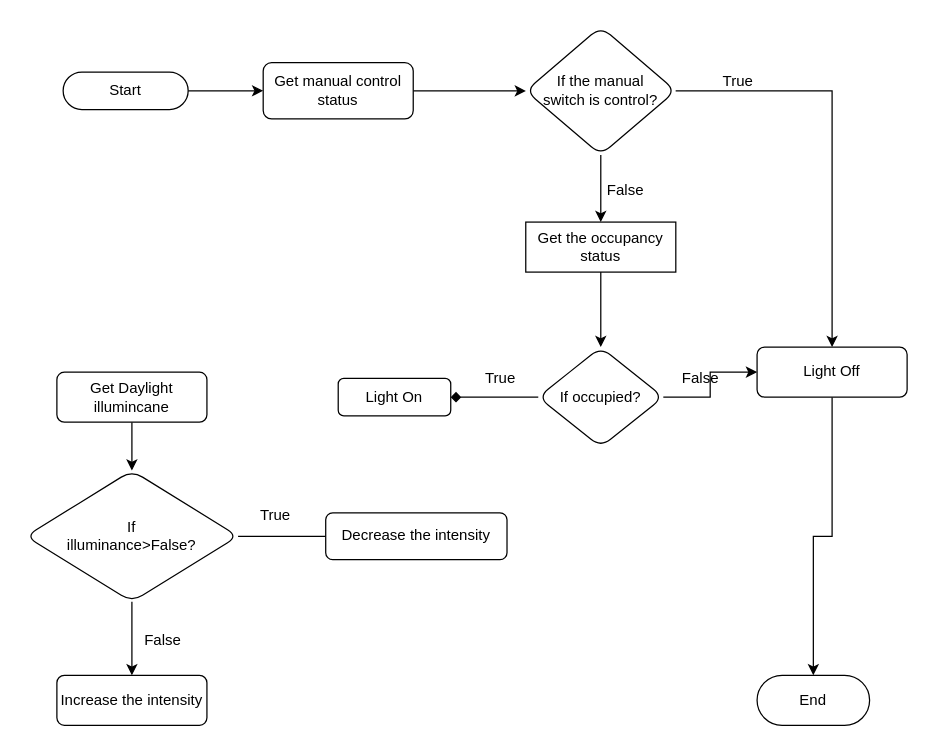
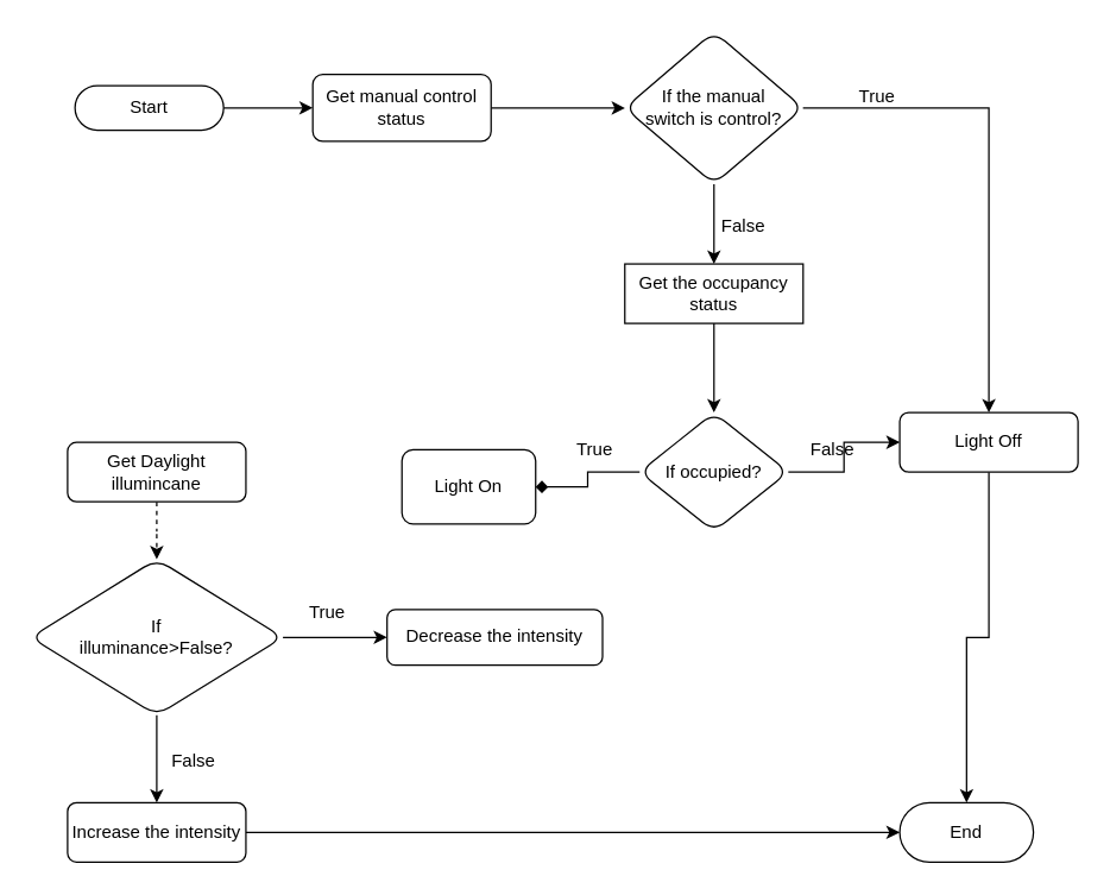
- <mxCell id="27" value="Light On" style="whiteSpace=wrap;html=1;rounded=1;" parent="1" vertex="1"><mxGeometry x="270" y="302" width="90" height="30" as="geometry" /></mxCell>
+ <mxCell id="27" value="Light On" style="whiteSpace=wrap;html=1;rounded=1;" parent="1" vertex="1"><mxGeometry x="270" y="302" width="90" height="50" as="geometry" /></mxCell>
- <mxCell id="19" value="" style="edgeStyle=orthogonalEdgeStyle;rounded=0;orthogonalLoop=1;jettySize=auto;html=1;" parent="1" source="20" target="24" edge="1"><mxGeometry relative="1" as="geometry" /></mxCell>
+ <mxCell id="19" value="" style="edgeStyle=orthogonalEdgeStyle;rounded=0;orthogonalLoop=1;jettySize=auto;html=1;dashed=1;" parent="1" source="20" target="24" edge="1"><mxGeometry relative="1" as="geometry" /></mxCell>
- <mxCell id="23" value="" style="edgeStyle=orthogonalEdgeStyle;rounded=0;orthogonalLoop=1;jettySize=auto;html=1;endArrow=none;" parent="1" source="24" target="28" edge="1"><mxGeometry relative="1" as="geometry" /></mxCell>
+ <mxCell id="23" value="" style="edgeStyle=orthogonalEdgeStyle;rounded=0;orthogonalLoop=1;jettySize=auto;html=1;" parent="1" source="24" target="28" edge="1"><mxGeometry relative="1" as="geometry" /></mxCell>
+ <mxCell id="25" style="edgeStyle=orthogonalEdgeStyle;rounded=0;orthogonalLoop=1;jettySize=auto;html=1;entryX=0;entryY=0.5;entryDx=0;entryDy=0;" parent="1" source="26" target="29" edge="1"><mxGeometry relative="1" as="geometry" /></mxCell>
